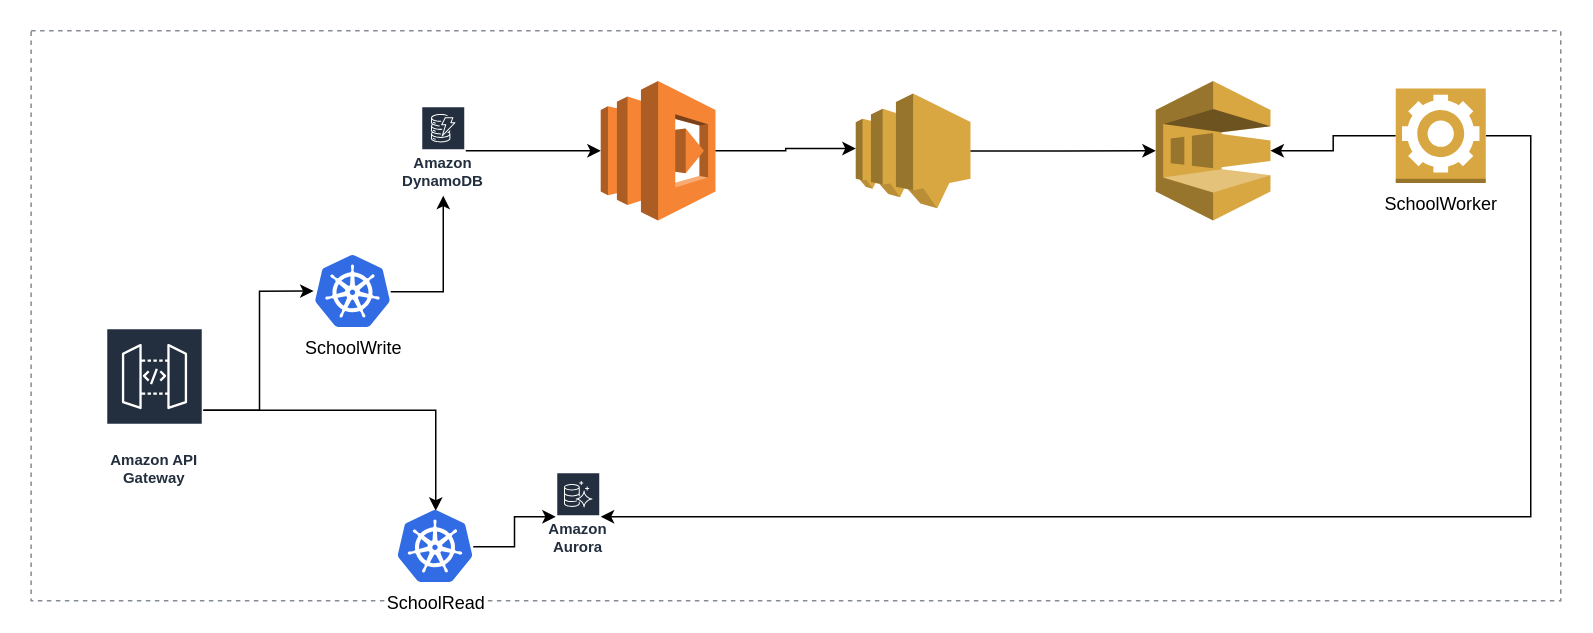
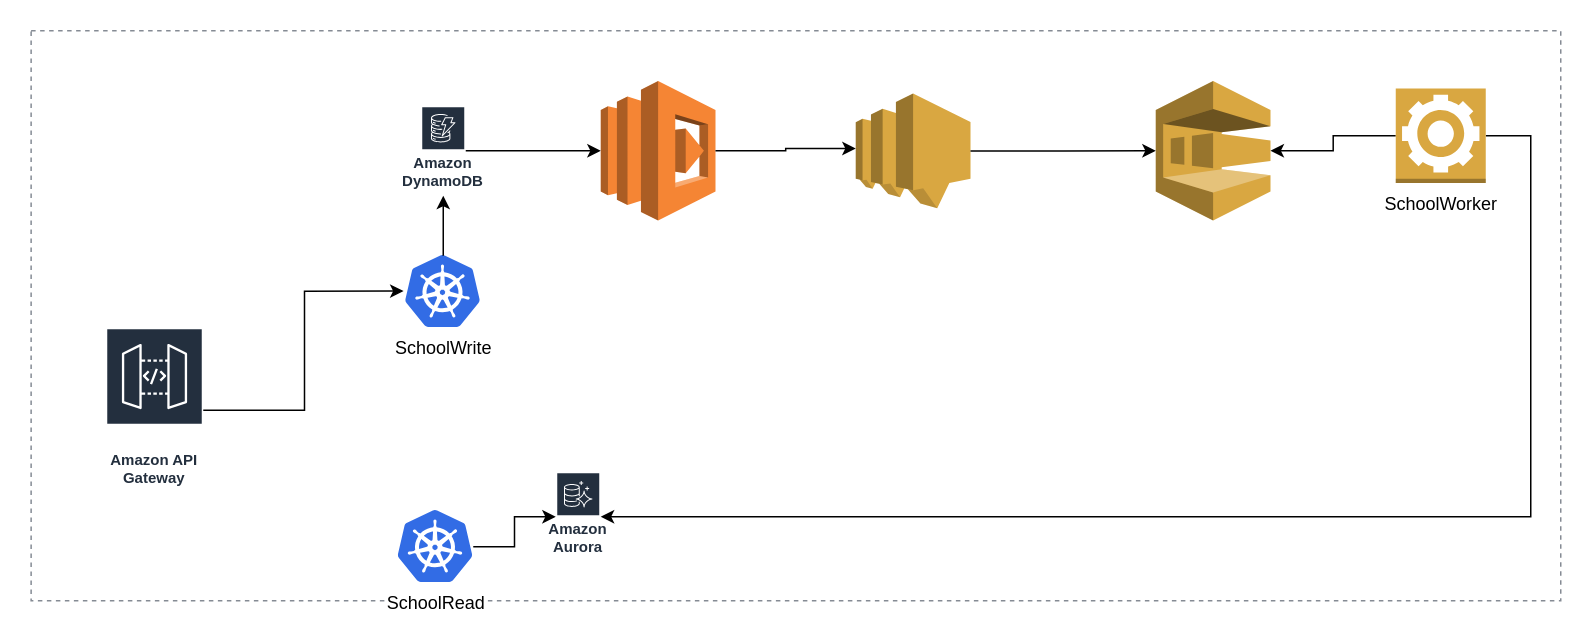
- <mxCell id="3" value="SchoolWrite" style="image;sketch=0;aspect=fixed;html=1;points=[];align=center;fontSize=12;image=img/lib/mscae/Kubernetes.svg;" vertex="1" parent="1"><mxGeometry x="210" y="170" width="50" height="48" as="geometry" /></mxCell>
+ <mxCell id="3" value="SchoolWrite" style="image;sketch=0;aspect=fixed;html=1;points=[];align=center;fontSize=12;image=img/lib/mscae/Kubernetes.svg;" vertex="1" parent="1"><mxGeometry x="270" y="170" width="50" height="48" as="geometry" /></mxCell>
- <mxCell id="5" style="edgeStyle=orthogonalEdgeStyle;rounded=0;orthogonalLoop=1;jettySize=auto;html=1;" edge="1" parent="1" source="6" target="4"><mxGeometry relative="1" as="geometry" /></mxCell>
